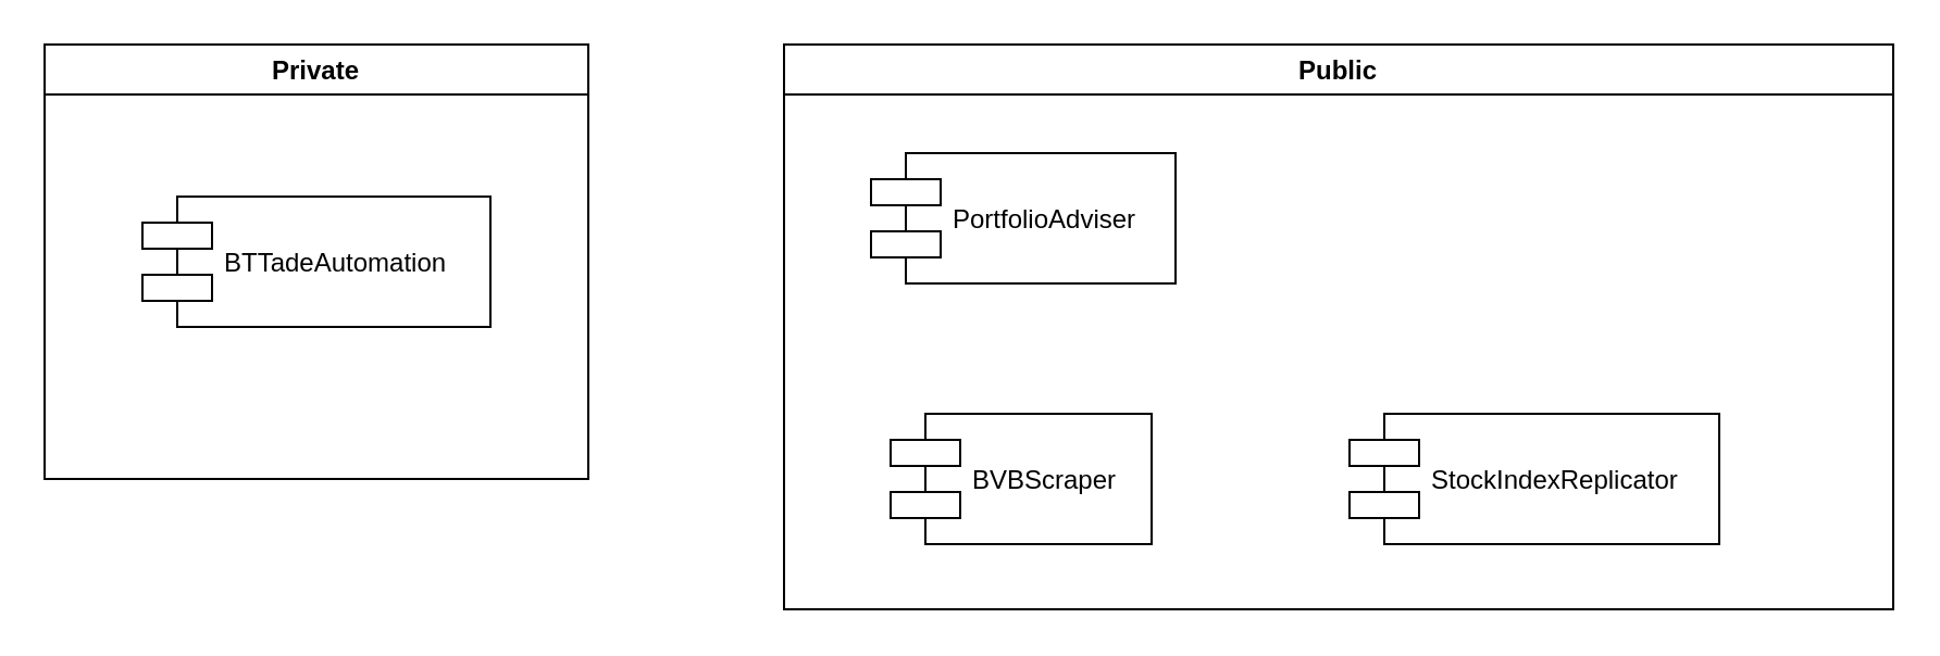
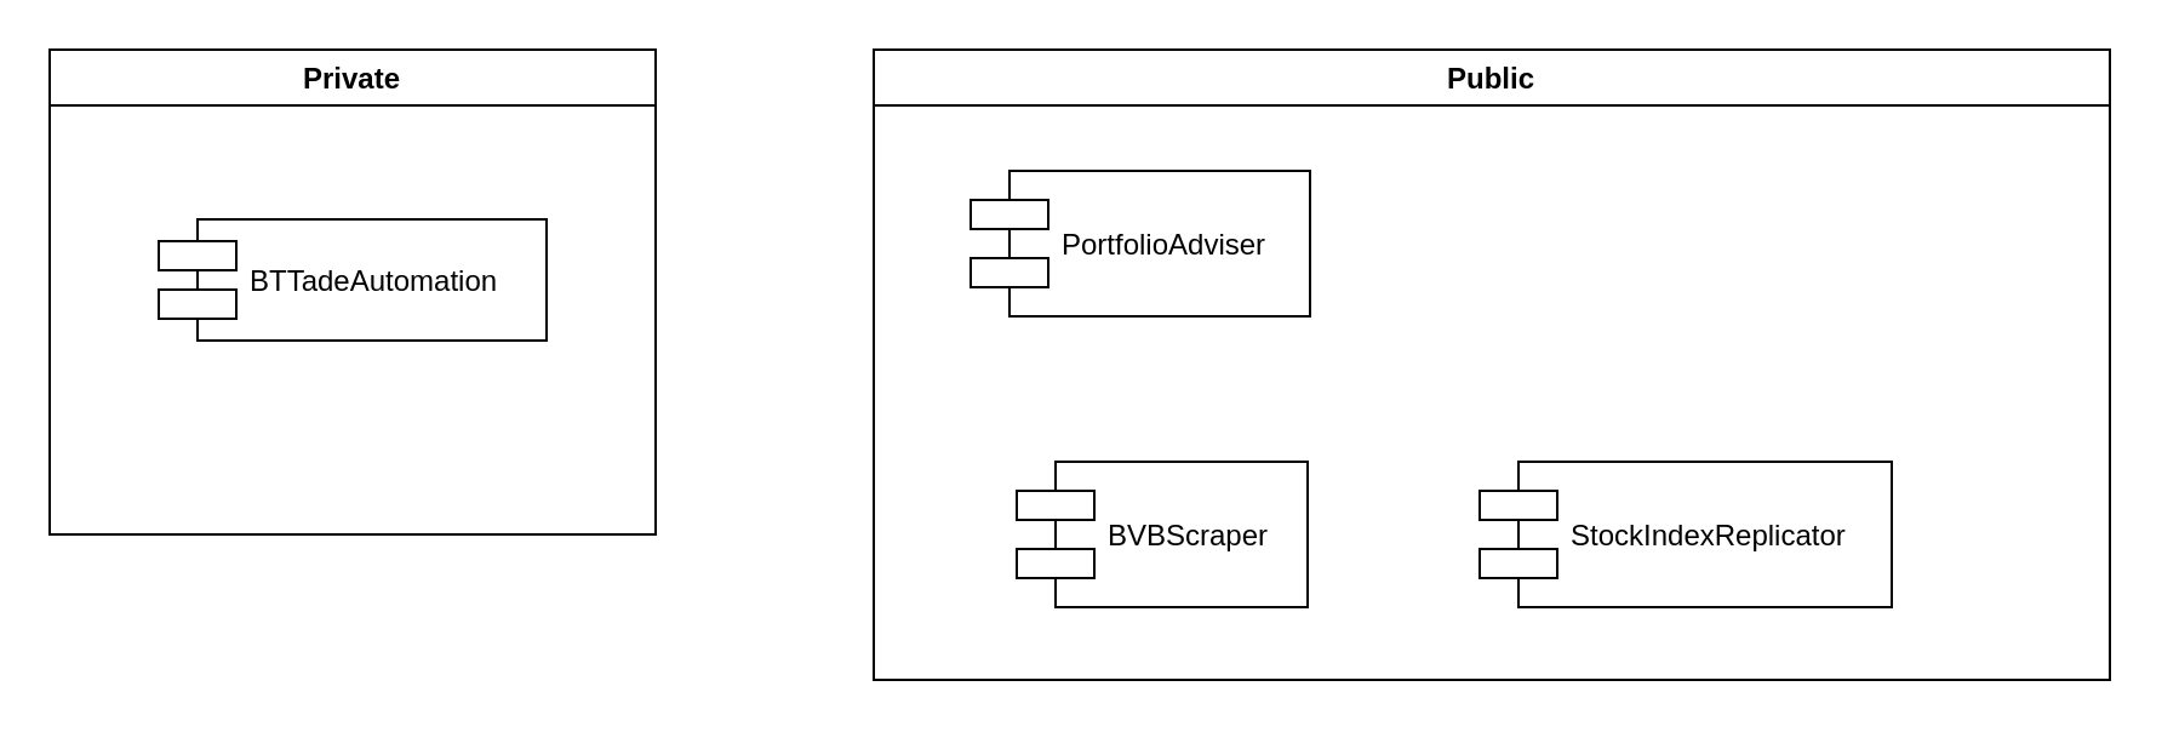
- <mxCell id="3" value="BTTadeAutomation" style="shape=component;align=left;spacingLeft=36;" vertex="1" parent="2"><mxGeometry x="45" y="70" width="160" height="60" as="geometry" /></mxCell>
+ <mxCell id="3" value="BTTadeAutomation" style="shape=component;align=left;spacingLeft=36;" vertex="1" parent="2"><mxGeometry x="45" y="70" width="160" height="50" as="geometry" /></mxCell>
- <mxCell id="6" value="BVBScraper" style="shape=component;align=left;spacingLeft=36;" vertex="1" parent="4"><mxGeometry x="49" y="170" width="120" height="60" as="geometry" /></mxCell>
+ <mxCell id="6" value="BVBScraper" style="shape=component;align=left;spacingLeft=36;" vertex="1" parent="4"><mxGeometry x="59" y="170" width="120" height="60" as="geometry" /></mxCell>
- <mxCell id="7" value="StockIndexReplicator" style="shape=component;align=left;spacingLeft=36;" vertex="1" parent="4"><mxGeometry x="260" y="170" width="170" height="60" as="geometry" /></mxCell>
+ <mxCell id="7" value="StockIndexReplicator" style="shape=component;align=left;spacingLeft=36;" vertex="1" parent="4"><mxGeometry x="250" y="170" width="170" height="60" as="geometry" /></mxCell>
